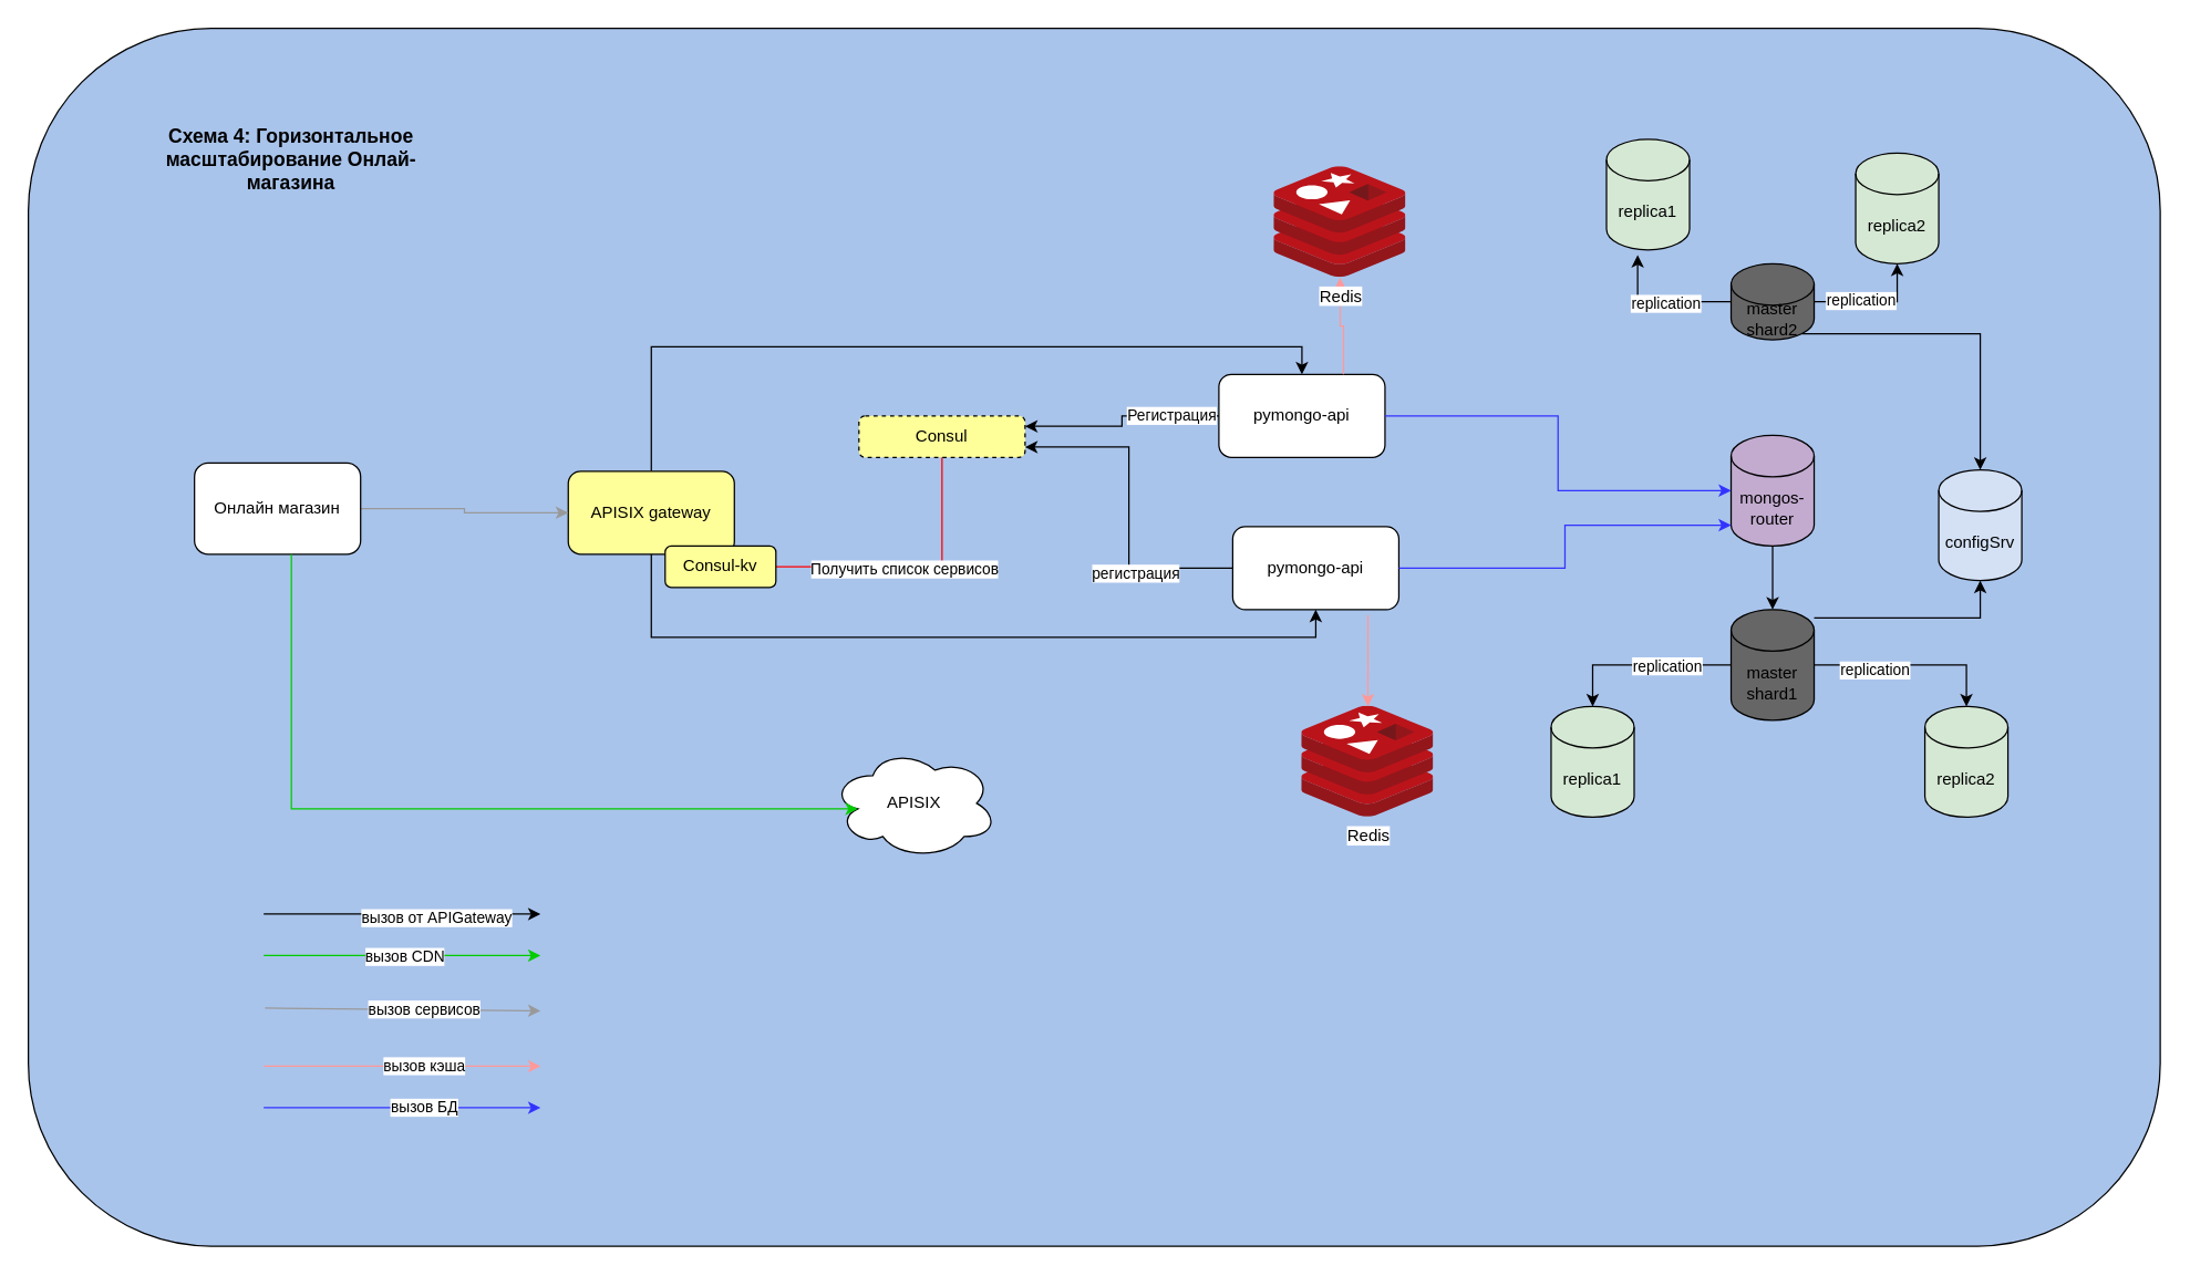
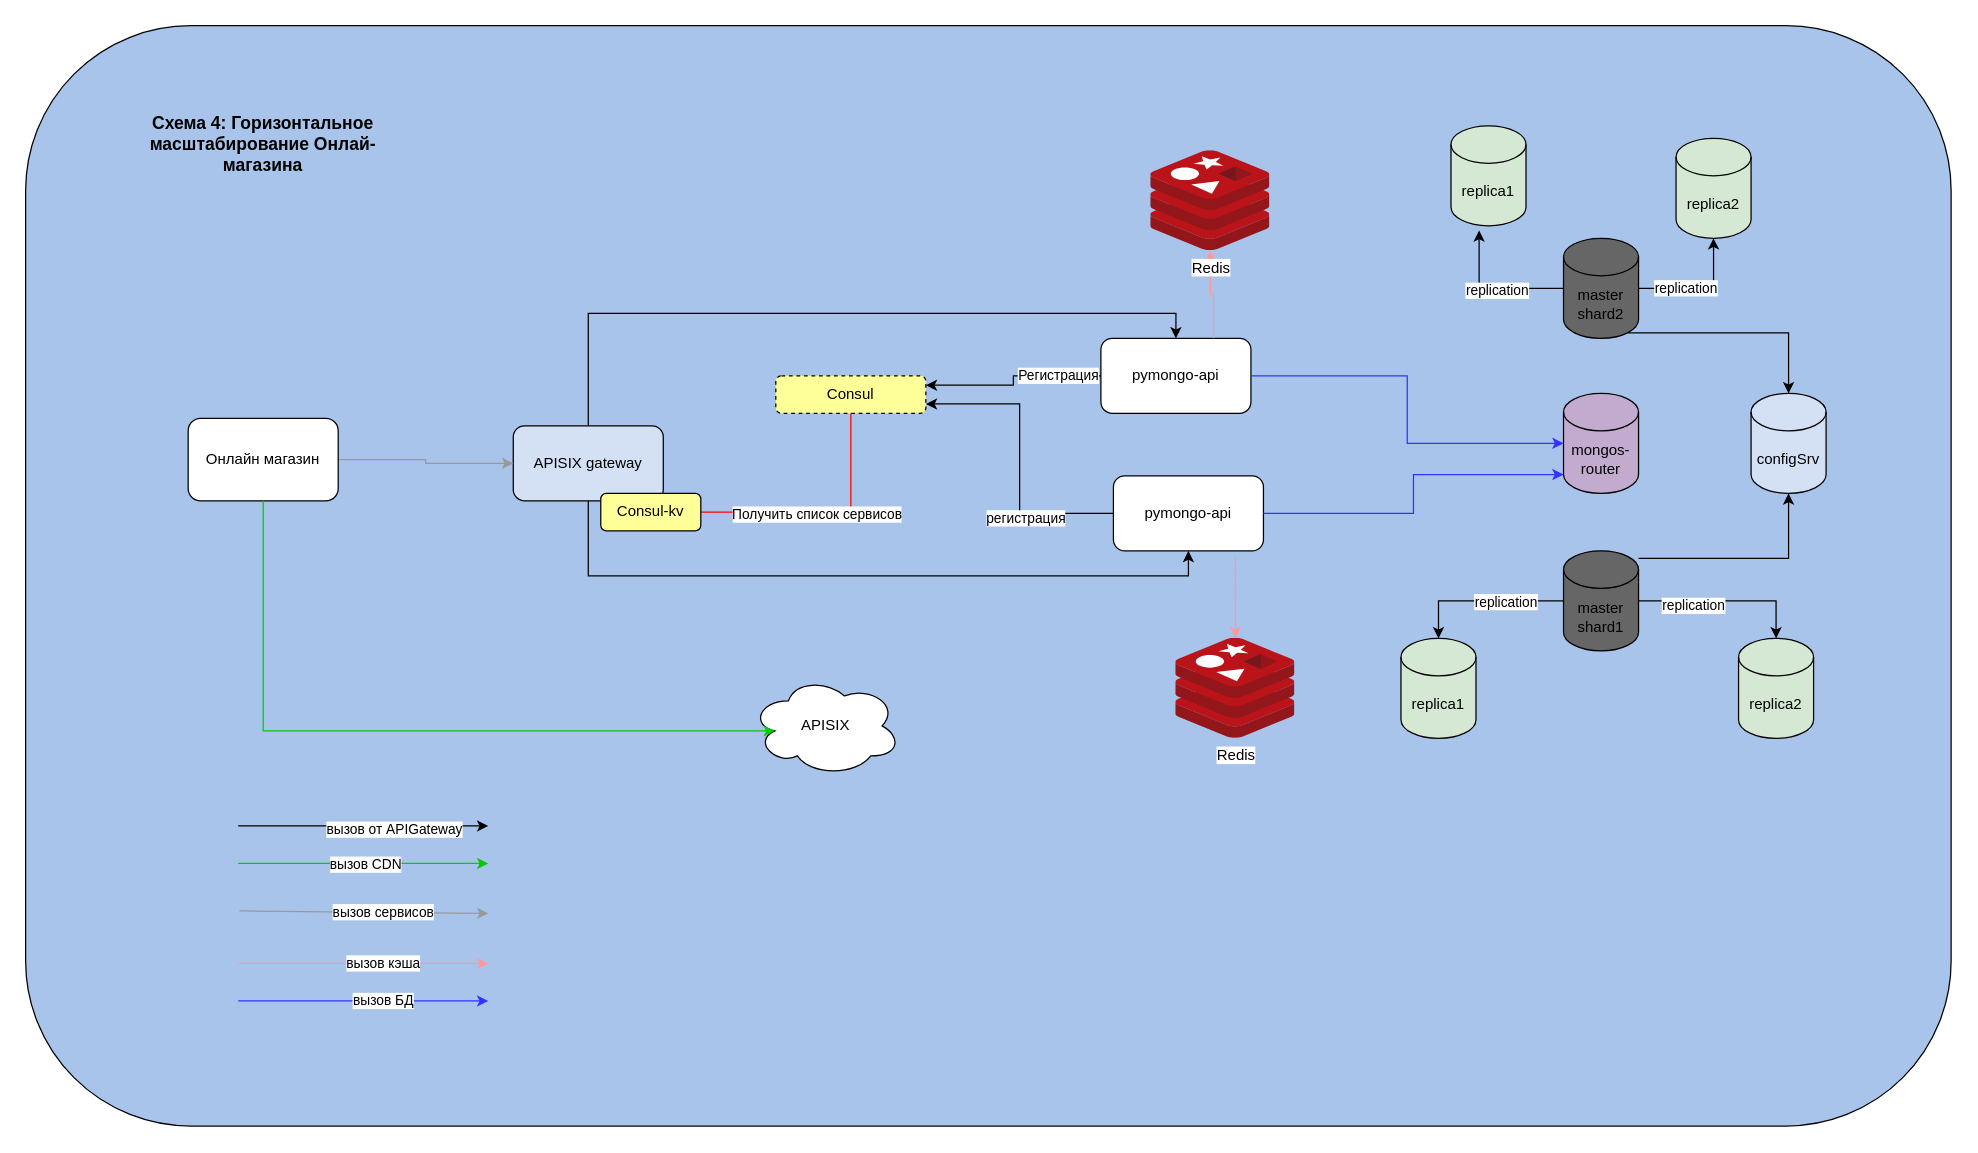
- <mxCell id="23" value="master&lt;br&gt;shard2" style="shape=cylinder3;whiteSpace=wrap;html=1;boundedLbl=1;backgroundOutline=1;size=15;fillColor=#666666;" parent="1" vertex="1"><mxGeometry x="1250" y="190" width="60" height="55" as="geometry" /></mxCell>
+ <mxCell id="23" value="master&lt;br&gt;shard2" style="shape=cylinder3;whiteSpace=wrap;html=1;boundedLbl=1;backgroundOutline=1;size=15;fillColor=#666666;" parent="1" vertex="1"><mxGeometry x="1250" y="190" width="60" height="80" as="geometry" /></mxCell>
- <mxCell id="42" value="Онлайн магазин" style="rounded=1;whiteSpace=wrap;html=1;" vertex="1" parent="1"><mxGeometry x="140" y="334" width="120" height="66" as="geometry" /></mxCell>
+ <mxCell id="42" value="Онлайн магазин" style="rounded=1;whiteSpace=wrap;html=1;" vertex="1" parent="1"><mxGeometry x="150" y="334" width="120" height="66" as="geometry" /></mxCell>
- <mxCell id="31" value="APISIX gateway" style="rounded=1;whiteSpace=wrap;html=1;fillColor=#FFFF99;" parent="1" vertex="1"><mxGeometry x="410" y="340" width="120" height="60" as="geometry" /></mxCell>
+ <mxCell id="31" value="APISIX gateway" style="rounded=1;whiteSpace=wrap;html=1;fillColor=#d4e1f5;" parent="1" vertex="1"><mxGeometry x="410" y="340" width="120" height="60" as="geometry" /></mxCell>
- <mxCell id="3" value="configSrv" style="shape=cylinder3;whiteSpace=wrap;html=1;boundedLbl=1;backgroundOutline=1;size=15;fillColor=#D4E1F5;" parent="1" vertex="1"><mxGeometry x="1400" y="339" width="60" height="80" as="geometry" /></mxCell>
+ <mxCell id="3" value="configSrv" style="shape=cylinder3;whiteSpace=wrap;html=1;boundedLbl=1;backgroundOutline=1;size=15;fillColor=#D4E1F5;" parent="1" vertex="1"><mxGeometry x="1400" y="314" width="60" height="80" as="geometry" /></mxCell>
- <mxCell id="5" style="edgeStyle=orthogonalEdgeStyle;rounded=0;orthogonalLoop=1;jettySize=auto;html=1;exitX=0.5;exitY=1;exitDx=0;exitDy=0;exitPerimeter=0;" parent="1" source="6" target="7" edge="1"><mxGeometry relative="1" as="geometry" /></mxCell>
